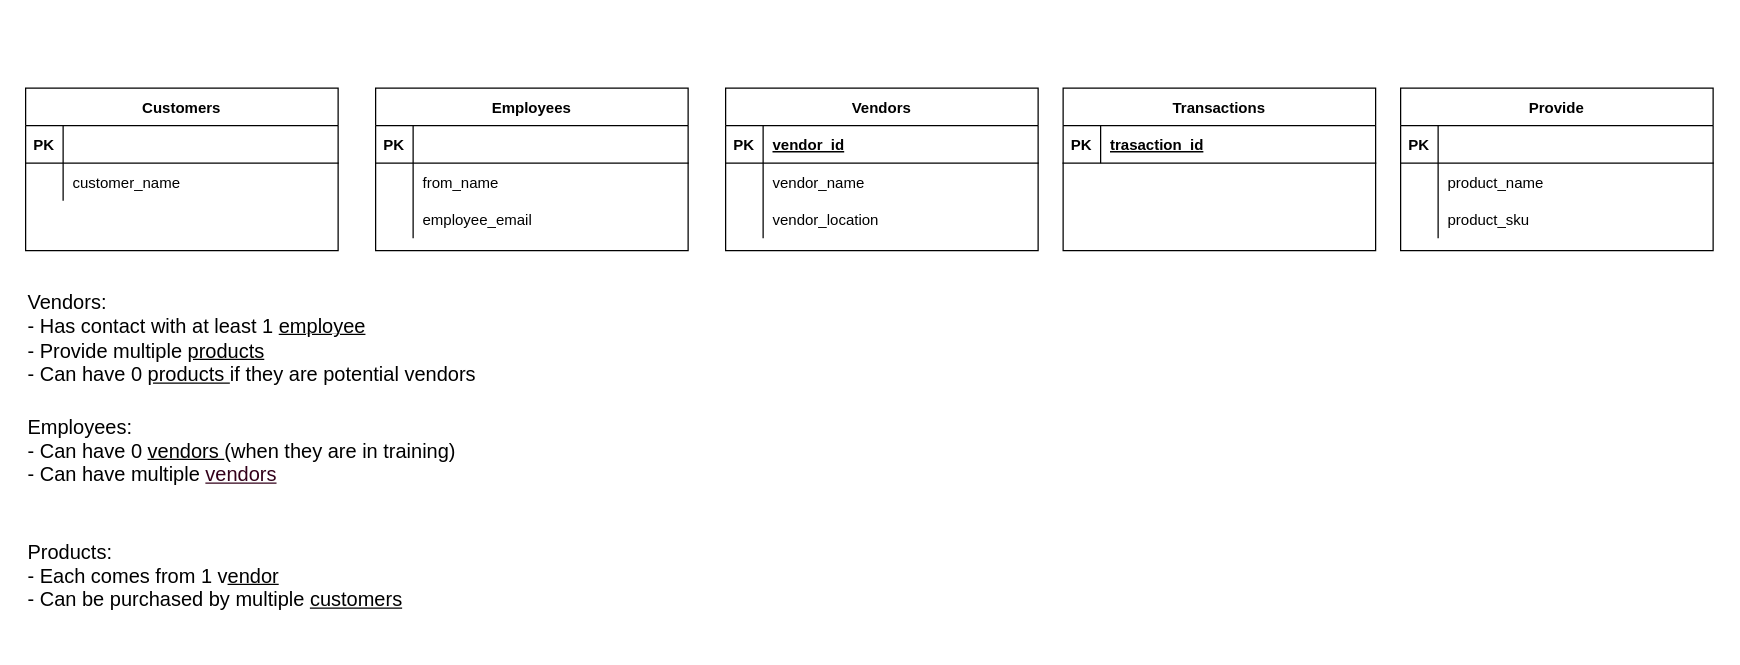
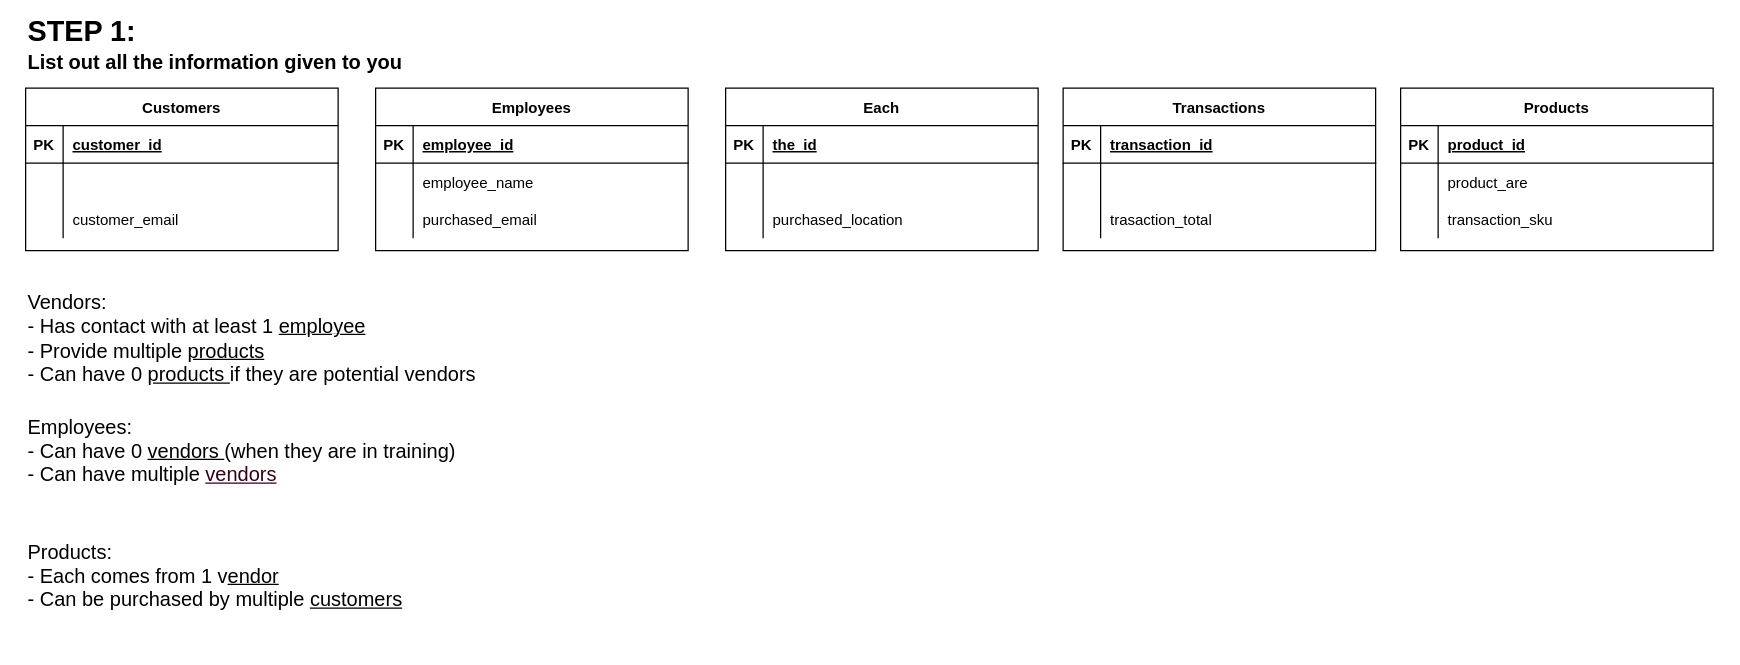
+ <mxCell id="51" value="&lt;b&gt;&lt;font style=&quot;font-size: 23px;&quot;&gt;STEP 1:&amp;nbsp;&lt;/font&gt;&lt;/b&gt;&lt;div style=&quot;&quot;&gt;&lt;b&gt;&lt;font style=&quot;font-size: 16px;&quot;&gt;List out all the information given to you&lt;/font&gt;&lt;/b&gt;&lt;/div&gt;" style="text;strokeColor=none;align=left;fillColor=none;html=1;verticalAlign=middle;whiteSpace=wrap;rounded=0;" vertex="1" parent="1"><mxGeometry x="20" y="20" width="430" height="30" as="geometry" /></mxCell>
- <mxCell id="32" value="Vendors" style="shape=table;startSize=30;container=1;collapsible=1;childLayout=tableLayout;fixedRows=1;rowLines=0;fontStyle=1;align=center;resizeLast=1;" vertex="1" parent="1"><mxGeometry x="580" y="70" width="250" height="130" as="geometry" /></mxCell>
+ <mxCell id="32" value="Each" style="shape=table;startSize=30;container=1;collapsible=1;childLayout=tableLayout;fixedRows=1;rowLines=0;fontStyle=1;align=center;resizeLast=1;" vertex="1" parent="1"><mxGeometry x="580" y="70" width="250" height="130" as="geometry" /></mxCell>
- <mxCell id="12" value="Provide" style="shape=table;startSize=30;container=1;collapsible=1;childLayout=tableLayout;fixedRows=1;rowLines=0;fontStyle=1;align=center;resizeLast=1;" vertex="1" parent="1"><mxGeometry x="1120" y="70" width="250" height="130" as="geometry" /></mxCell>
+ <mxCell id="12" value="Products" style="shape=table;startSize=30;container=1;collapsible=1;childLayout=tableLayout;fixedRows=1;rowLines=0;fontStyle=1;align=center;resizeLast=1;" vertex="1" parent="1"><mxGeometry x="1120" y="70" width="250" height="130" as="geometry" /></mxCell>
+ <mxCell id="5" value="customer_id" style="shape=partialRectangle;overflow=hidden;connectable=0;fillColor=none;top=0;left=0;bottom=0;right=0;align=left;spacingLeft=6;fontStyle=5;" parent="3" vertex="1"><mxGeometry x="30" width="220" height="30" as="geometry"><mxRectangle width="220" height="30" as="alternateBounds" /></mxGeometry></mxCell>
+ <mxCell id="25" value="employee_id" style="shape=partialRectangle;overflow=hidden;connectable=0;fillColor=none;top=0;left=0;bottom=0;right=0;align=left;spacingLeft=6;fontStyle=5;" vertex="1" parent="23"><mxGeometry x="30" width="220" height="30" as="geometry"><mxRectangle width="220" height="30" as="alternateBounds" /></mxGeometry></mxCell>
+ <mxCell id="15" value="product_id" style="shape=partialRectangle;overflow=hidden;connectable=0;fillColor=none;top=0;left=0;bottom=0;right=0;align=left;spacingLeft=6;fontStyle=5;" vertex="1" parent="13"><mxGeometry x="30" width="220" height="30" as="geometry"><mxRectangle width="220" height="30" as="alternateBounds" /></mxGeometry></mxCell>
- <mxCell id="35" value="vendor_id" style="shape=partialRectangle;overflow=hidden;connectable=0;fillColor=none;top=0;left=0;bottom=0;right=0;align=left;spacingLeft=6;fontStyle=5;" vertex="1" parent="33"><mxGeometry x="30" width="220" height="30" as="geometry"><mxRectangle width="220" height="30" as="alternateBounds" /></mxGeometry></mxCell>
+ <mxCell id="35" value="the_id" style="shape=partialRectangle;overflow=hidden;connectable=0;fillColor=none;top=0;left=0;bottom=0;right=0;align=left;spacingLeft=6;fontStyle=5;" vertex="1" parent="33"><mxGeometry x="30" width="220" height="30" as="geometry"><mxRectangle width="220" height="30" as="alternateBounds" /></mxGeometry></mxCell>
- <mxCell id="45" value="trasaction_id" style="shape=partialRectangle;overflow=hidden;connectable=0;fillColor=none;top=0;left=0;bottom=0;right=0;align=left;spacingLeft=6;fontStyle=5;" vertex="1" parent="43"><mxGeometry x="30" width="220" height="30" as="geometry"><mxRectangle width="220" height="30" as="alternateBounds" /></mxGeometry></mxCell>
+ <mxCell id="45" value="transaction_id" style="shape=partialRectangle;overflow=hidden;connectable=0;fillColor=none;top=0;left=0;bottom=0;right=0;align=left;spacingLeft=6;fontStyle=5;" vertex="1" parent="43"><mxGeometry x="30" width="220" height="30" as="geometry"><mxRectangle width="220" height="30" as="alternateBounds" /></mxGeometry></mxCell>
- <mxCell id="8" value="customer_name" style="shape=partialRectangle;overflow=hidden;connectable=0;fillColor=none;top=0;left=0;bottom=0;right=0;align=left;spacingLeft=6;" parent="6" vertex="1"><mxGeometry x="30" width="220" height="30" as="geometry"><mxRectangle width="220" height="30" as="alternateBounds" /></mxGeometry></mxCell>
- <mxCell id="38" value="vendor_name" style="shape=partialRectangle;overflow=hidden;connectable=0;fillColor=none;top=0;left=0;bottom=0;right=0;align=left;spacingLeft=6;" vertex="1" parent="36"><mxGeometry x="30" width="220" height="30" as="geometry"><mxRectangle width="220" height="30" as="alternateBounds" /></mxGeometry></mxCell>
- <mxCell id="28" value="from_name" style="shape=partialRectangle;overflow=hidden;connectable=0;fillColor=none;top=0;left=0;bottom=0;right=0;align=left;spacingLeft=6;" vertex="1" parent="26"><mxGeometry x="30" width="220" height="30" as="geometry"><mxRectangle width="220" height="30" as="alternateBounds" /></mxGeometry></mxCell>
+ <mxCell id="28" value="employee_name" style="shape=partialRectangle;overflow=hidden;connectable=0;fillColor=none;top=0;left=0;bottom=0;right=0;align=left;spacingLeft=6;" vertex="1" parent="26"><mxGeometry x="30" width="220" height="30" as="geometry"><mxRectangle width="220" height="30" as="alternateBounds" /></mxGeometry></mxCell>
- <mxCell id="18" value="product_name" style="shape=partialRectangle;overflow=hidden;connectable=0;fillColor=none;top=0;left=0;bottom=0;right=0;align=left;spacingLeft=6;" vertex="1" parent="16"><mxGeometry x="30" width="220" height="30" as="geometry"><mxRectangle width="220" height="30" as="alternateBounds" /></mxGeometry></mxCell>
+ <mxCell id="18" value="product_are" style="shape=partialRectangle;overflow=hidden;connectable=0;fillColor=none;top=0;left=0;bottom=0;right=0;align=left;spacingLeft=6;" vertex="1" parent="16"><mxGeometry x="30" width="220" height="30" as="geometry"><mxRectangle width="220" height="30" as="alternateBounds" /></mxGeometry></mxCell>
+ <mxCell id="11" value="customer_email" style="shape=partialRectangle;overflow=hidden;connectable=0;fillColor=none;top=0;left=0;bottom=0;right=0;align=left;spacingLeft=6;" vertex="1" parent="9"><mxGeometry x="30" width="220" height="30" as="geometry"><mxRectangle width="220" height="30" as="alternateBounds" /></mxGeometry></mxCell>
+ <mxCell id="50" value="trasaction_total" style="shape=partialRectangle;overflow=hidden;connectable=0;fillColor=none;top=0;left=0;bottom=0;right=0;align=left;spacingLeft=6;" vertex="1" parent="48"><mxGeometry x="30" width="220" height="30" as="geometry"><mxRectangle width="220" height="30" as="alternateBounds" /></mxGeometry></mxCell>
- <mxCell id="31" value="employee_email" style="shape=partialRectangle;overflow=hidden;connectable=0;fillColor=none;top=0;left=0;bottom=0;right=0;align=left;spacingLeft=6;" vertex="1" parent="29"><mxGeometry x="30" width="220" height="30" as="geometry"><mxRectangle width="220" height="30" as="alternateBounds" /></mxGeometry></mxCell>
+ <mxCell id="31" value="purchased_email" style="shape=partialRectangle;overflow=hidden;connectable=0;fillColor=none;top=0;left=0;bottom=0;right=0;align=left;spacingLeft=6;" vertex="1" parent="29"><mxGeometry x="30" width="220" height="30" as="geometry"><mxRectangle width="220" height="30" as="alternateBounds" /></mxGeometry></mxCell>
- <mxCell id="41" value="vendor_location" style="shape=partialRectangle;overflow=hidden;connectable=0;fillColor=none;top=0;left=0;bottom=0;right=0;align=left;spacingLeft=6;" vertex="1" parent="39"><mxGeometry x="30" width="220" height="30" as="geometry"><mxRectangle width="220" height="30" as="alternateBounds" /></mxGeometry></mxCell>
+ <mxCell id="41" value="purchased_location" style="shape=partialRectangle;overflow=hidden;connectable=0;fillColor=none;top=0;left=0;bottom=0;right=0;align=left;spacingLeft=6;" vertex="1" parent="39"><mxGeometry x="30" width="220" height="30" as="geometry"><mxRectangle width="220" height="30" as="alternateBounds" /></mxGeometry></mxCell>
- <mxCell id="21" value="product_sku" style="shape=partialRectangle;overflow=hidden;connectable=0;fillColor=none;top=0;left=0;bottom=0;right=0;align=left;spacingLeft=6;" vertex="1" parent="19"><mxGeometry x="30" width="220" height="30" as="geometry"><mxRectangle width="220" height="30" as="alternateBounds" /></mxGeometry></mxCell>
+ <mxCell id="21" value="transaction_sku" style="shape=partialRectangle;overflow=hidden;connectable=0;fillColor=none;top=0;left=0;bottom=0;right=0;align=left;spacingLeft=6;" vertex="1" parent="19"><mxGeometry x="30" width="220" height="30" as="geometry"><mxRectangle width="220" height="30" as="alternateBounds" /></mxGeometry></mxCell>
